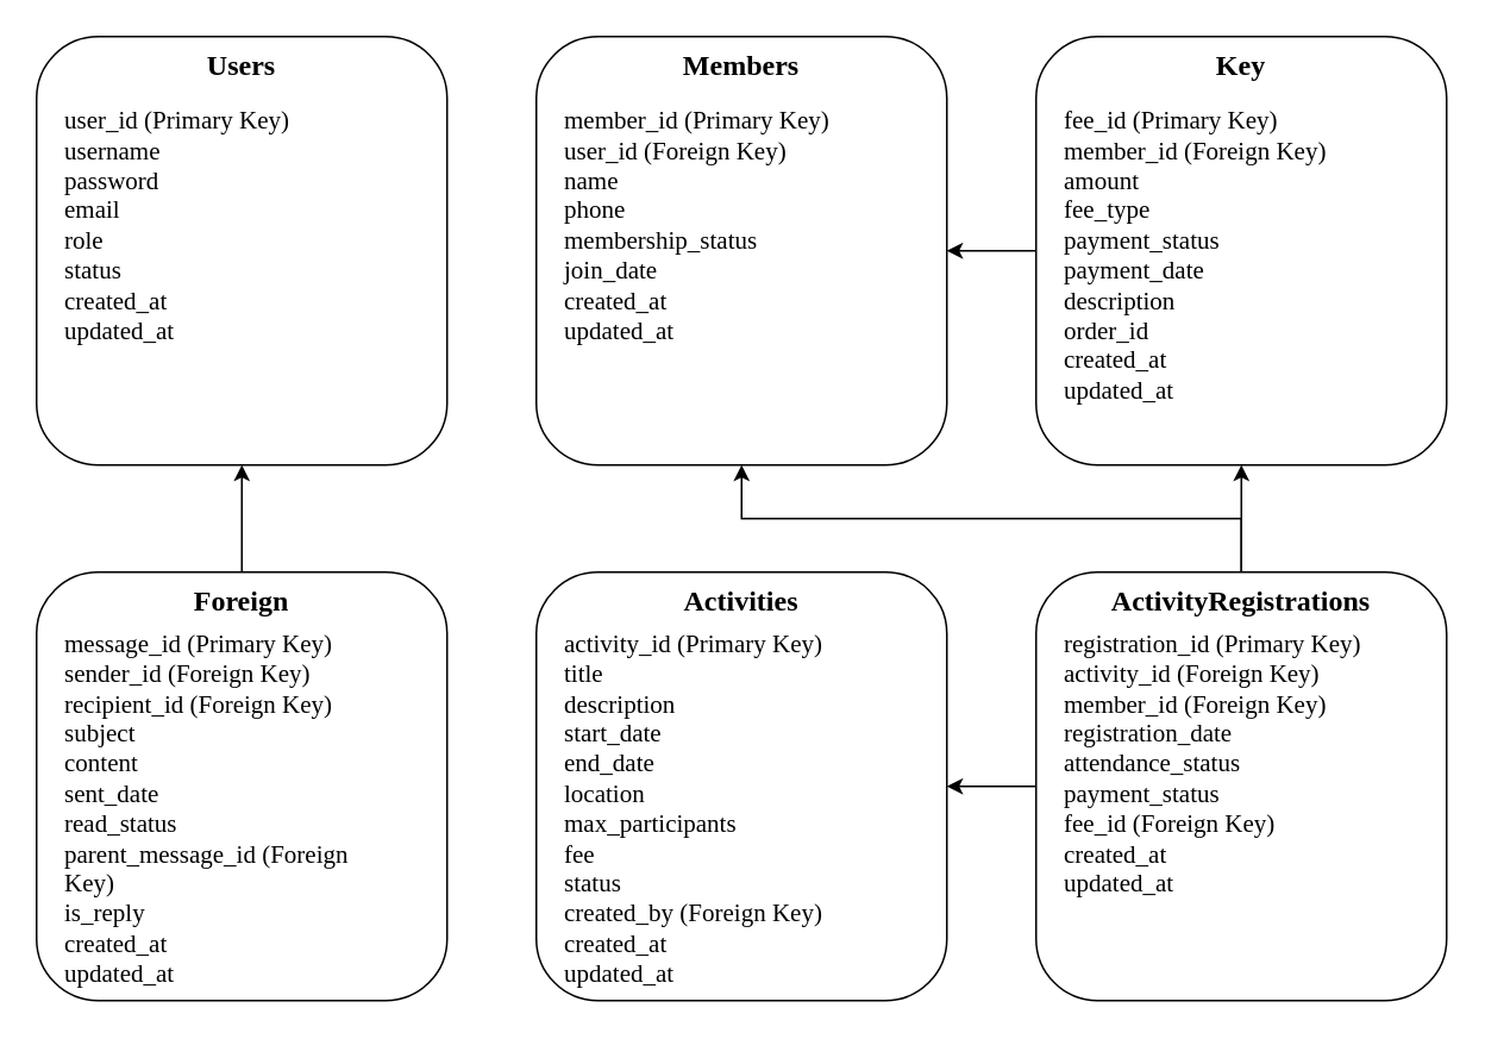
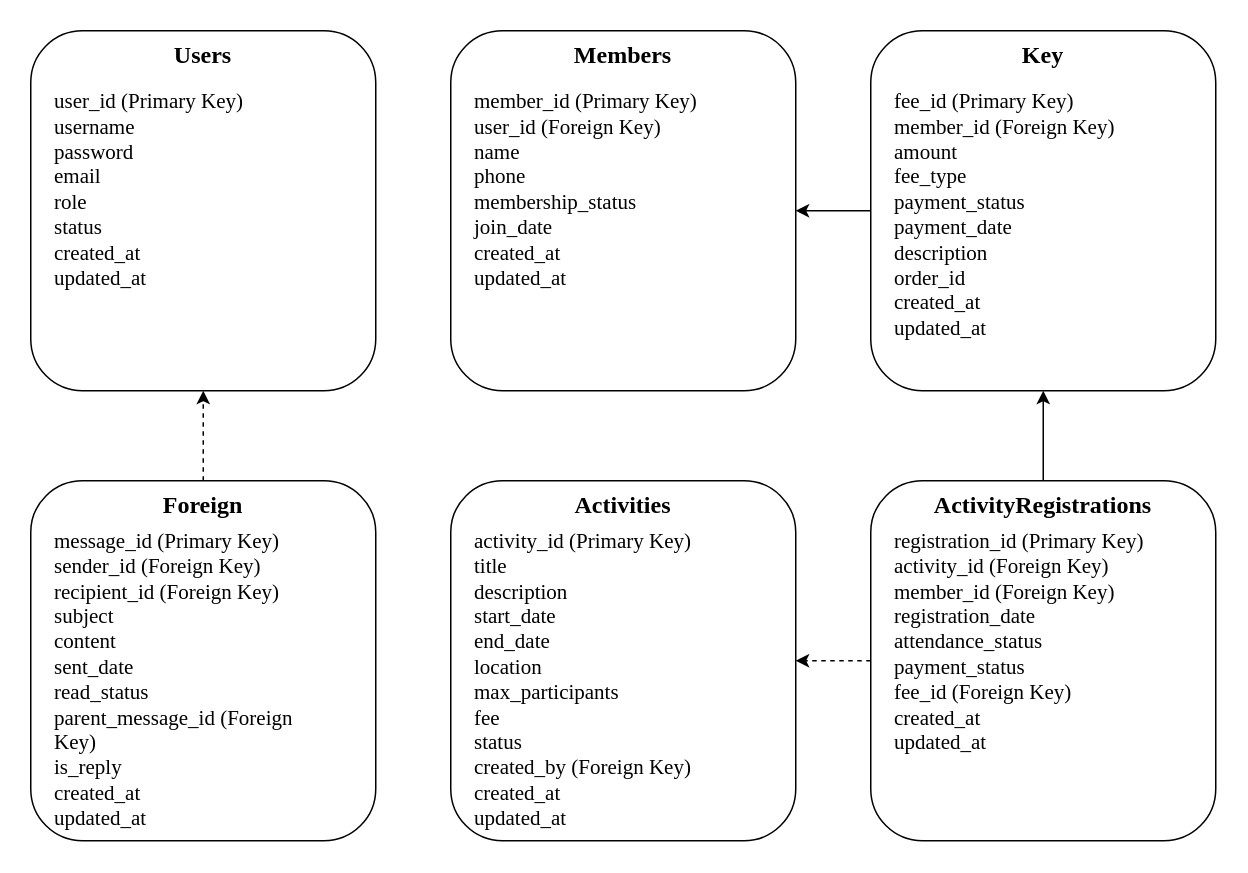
- <mxCell id="18" value="" style="endArrow=classic;html=1;rounded=0;entryX=0.5;entryY=1;entryDx=0;entryDy=0;exitX=0.5;exitY=0;exitDx=0;exitDy=0;labelBackgroundColor=none;fontColor=default;fontFamily=Verdana;" edge="1" parent="1" source="8" target="4"><mxGeometry width="50" height="50" relative="1" as="geometry"><mxPoint x="460" y="350" as="sourcePoint" /><mxPoint x="510" y="300" as="targetPoint" /><Array as="points"><mxPoint x="695" y="290" /><mxPoint x="415" y="290" /></Array></mxGeometry></mxCell>
- <mxCell id="17" style="edgeStyle=orthogonalEdgeStyle;rounded=0;orthogonalLoop=1;html=1;fontSize=14;labelBackgroundColor=none;fontColor=default;fontFamily=Verdana;" parent="1" source="12" target="2" edge="1"><mxGeometry relative="1" as="geometry" /></mxCell>
+ <mxCell id="17" style="edgeStyle=orthogonalEdgeStyle;rounded=0;orthogonalLoop=1;html=1;fontSize=14;labelBackgroundColor=none;fontColor=default;fontFamily=Verdana;dashed=1;" parent="1" source="12" target="2" edge="1"><mxGeometry relative="1" as="geometry" /></mxCell>
- <mxCell id="14" style="edgeStyle=orthogonalEdgeStyle;rounded=0;orthogonalLoop=1;html=1;fontSize=14;labelBackgroundColor=none;fontColor=default;fontFamily=Verdana;" parent="1" source="8" target="6" edge="1"><mxGeometry relative="1" as="geometry" /></mxCell>
+ <mxCell id="14" style="edgeStyle=orthogonalEdgeStyle;rounded=0;orthogonalLoop=1;html=1;fontSize=14;labelBackgroundColor=none;fontColor=default;fontFamily=Verdana;dashed=1;" parent="1" source="8" target="6" edge="1"><mxGeometry relative="1" as="geometry" /></mxCell>
